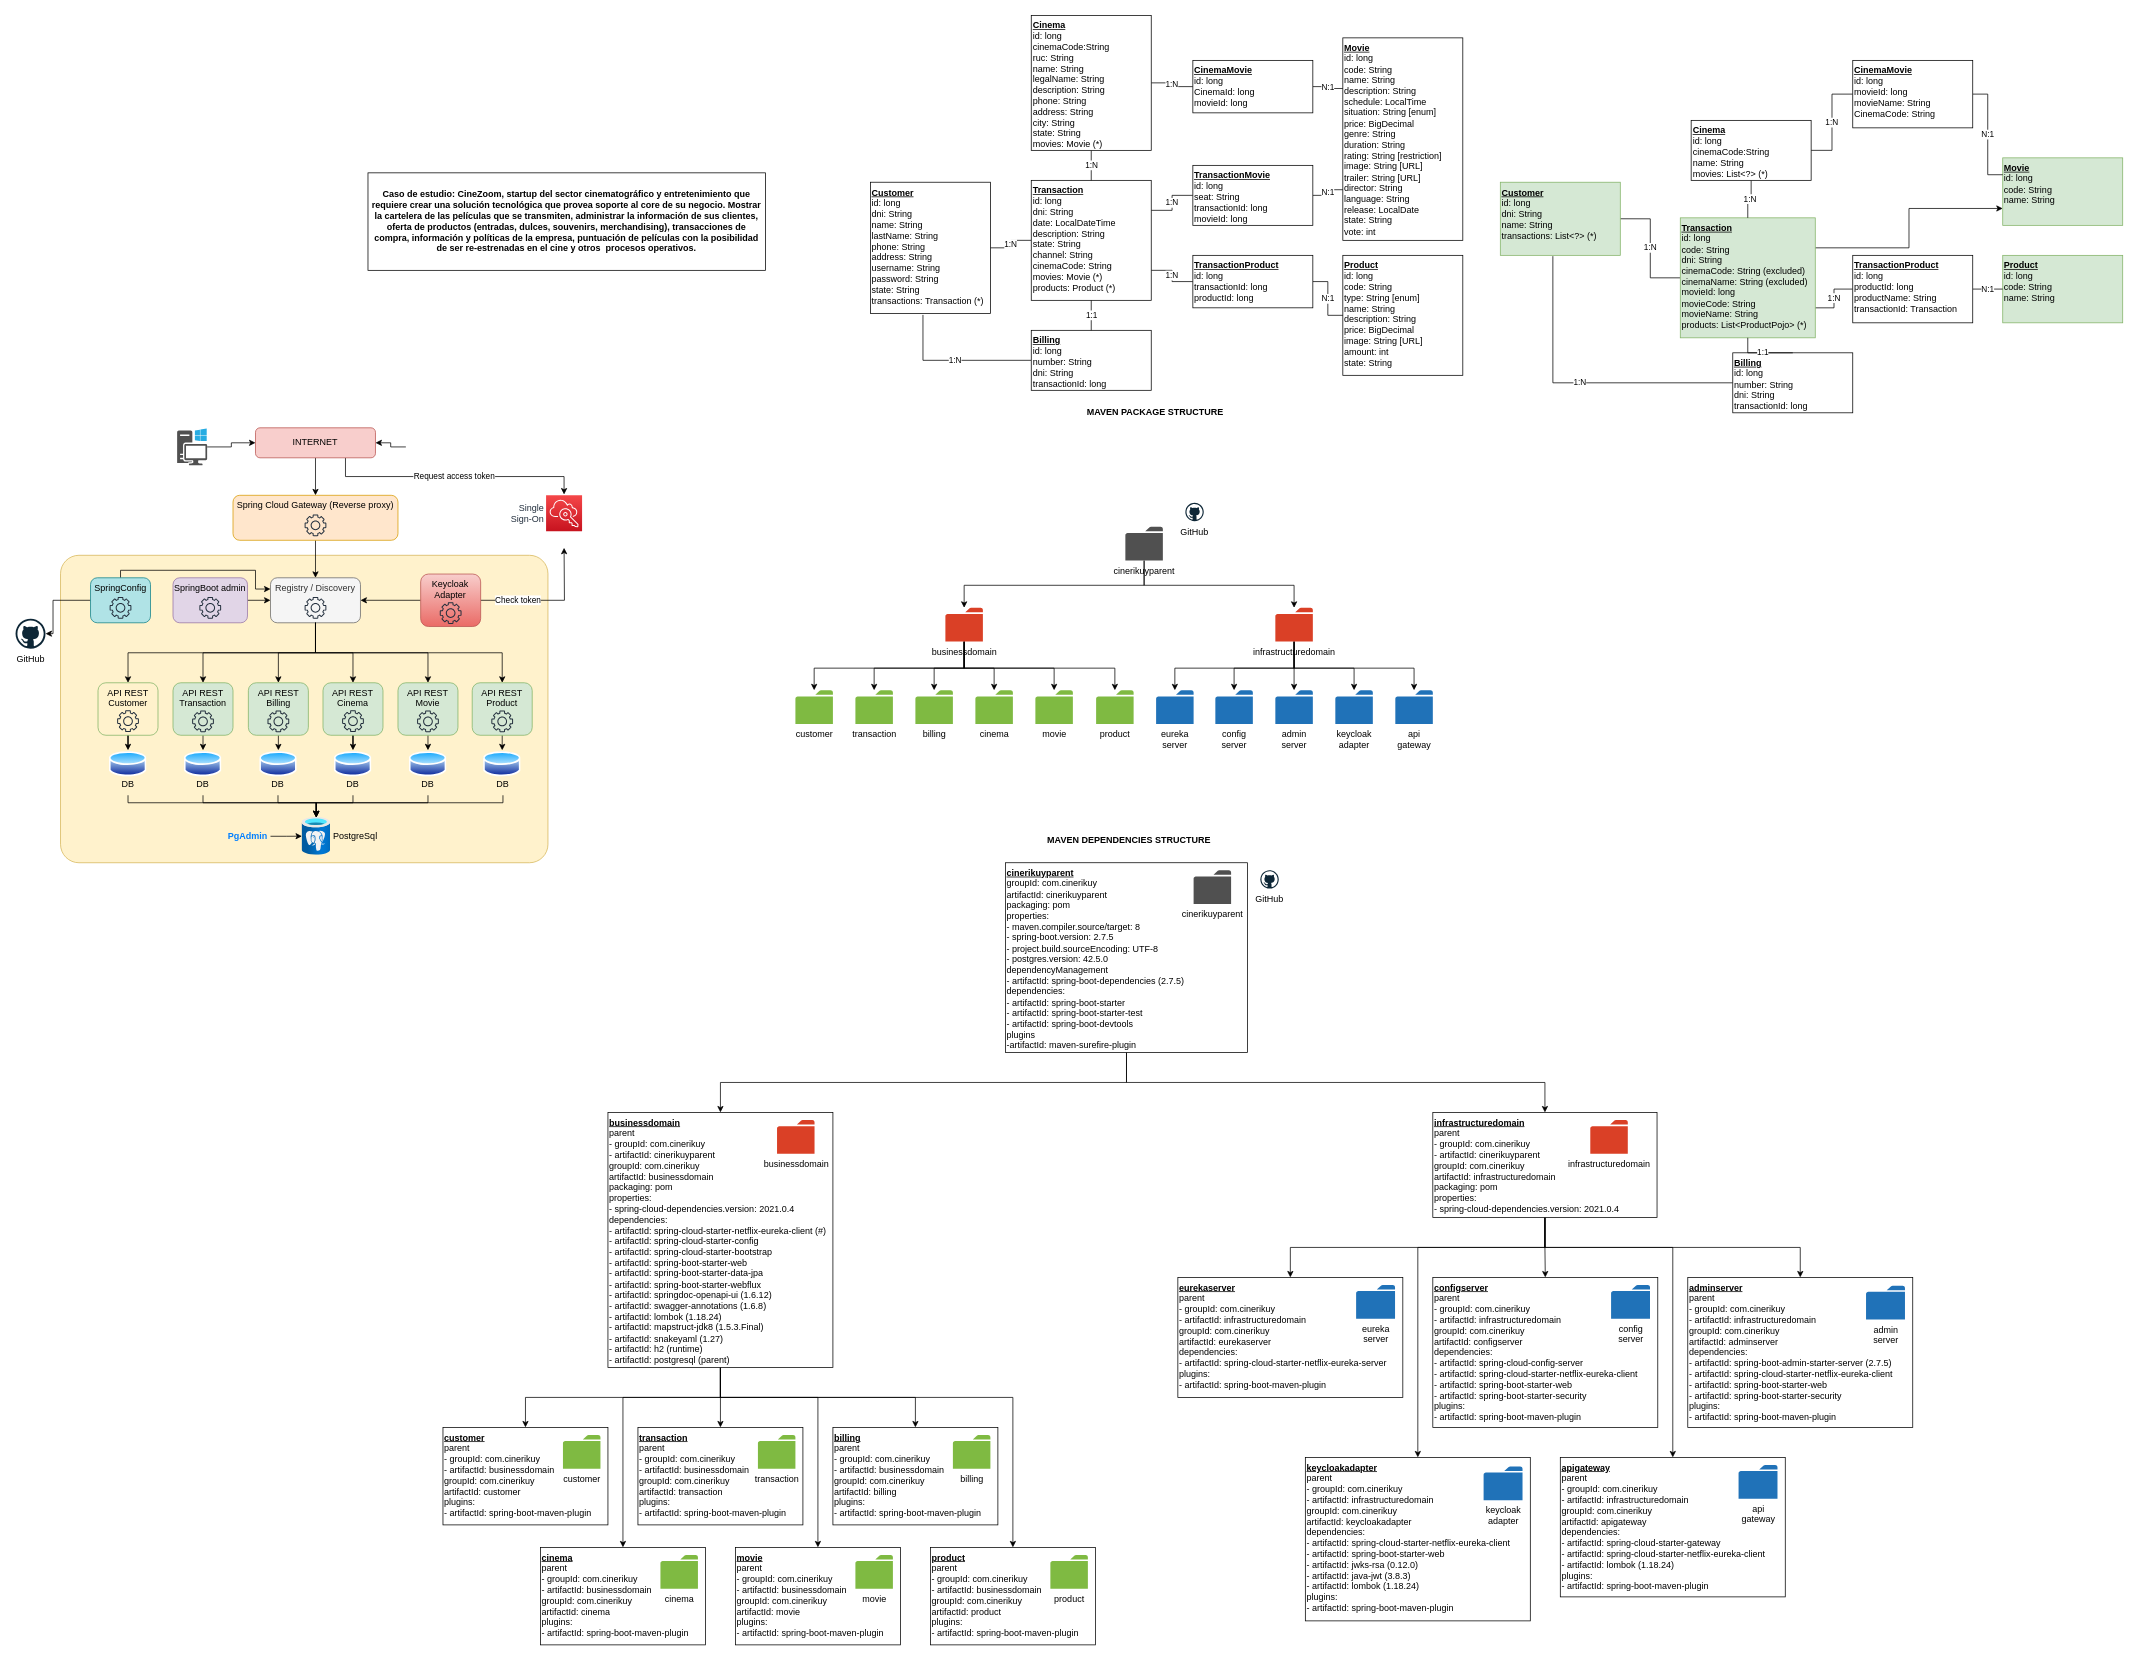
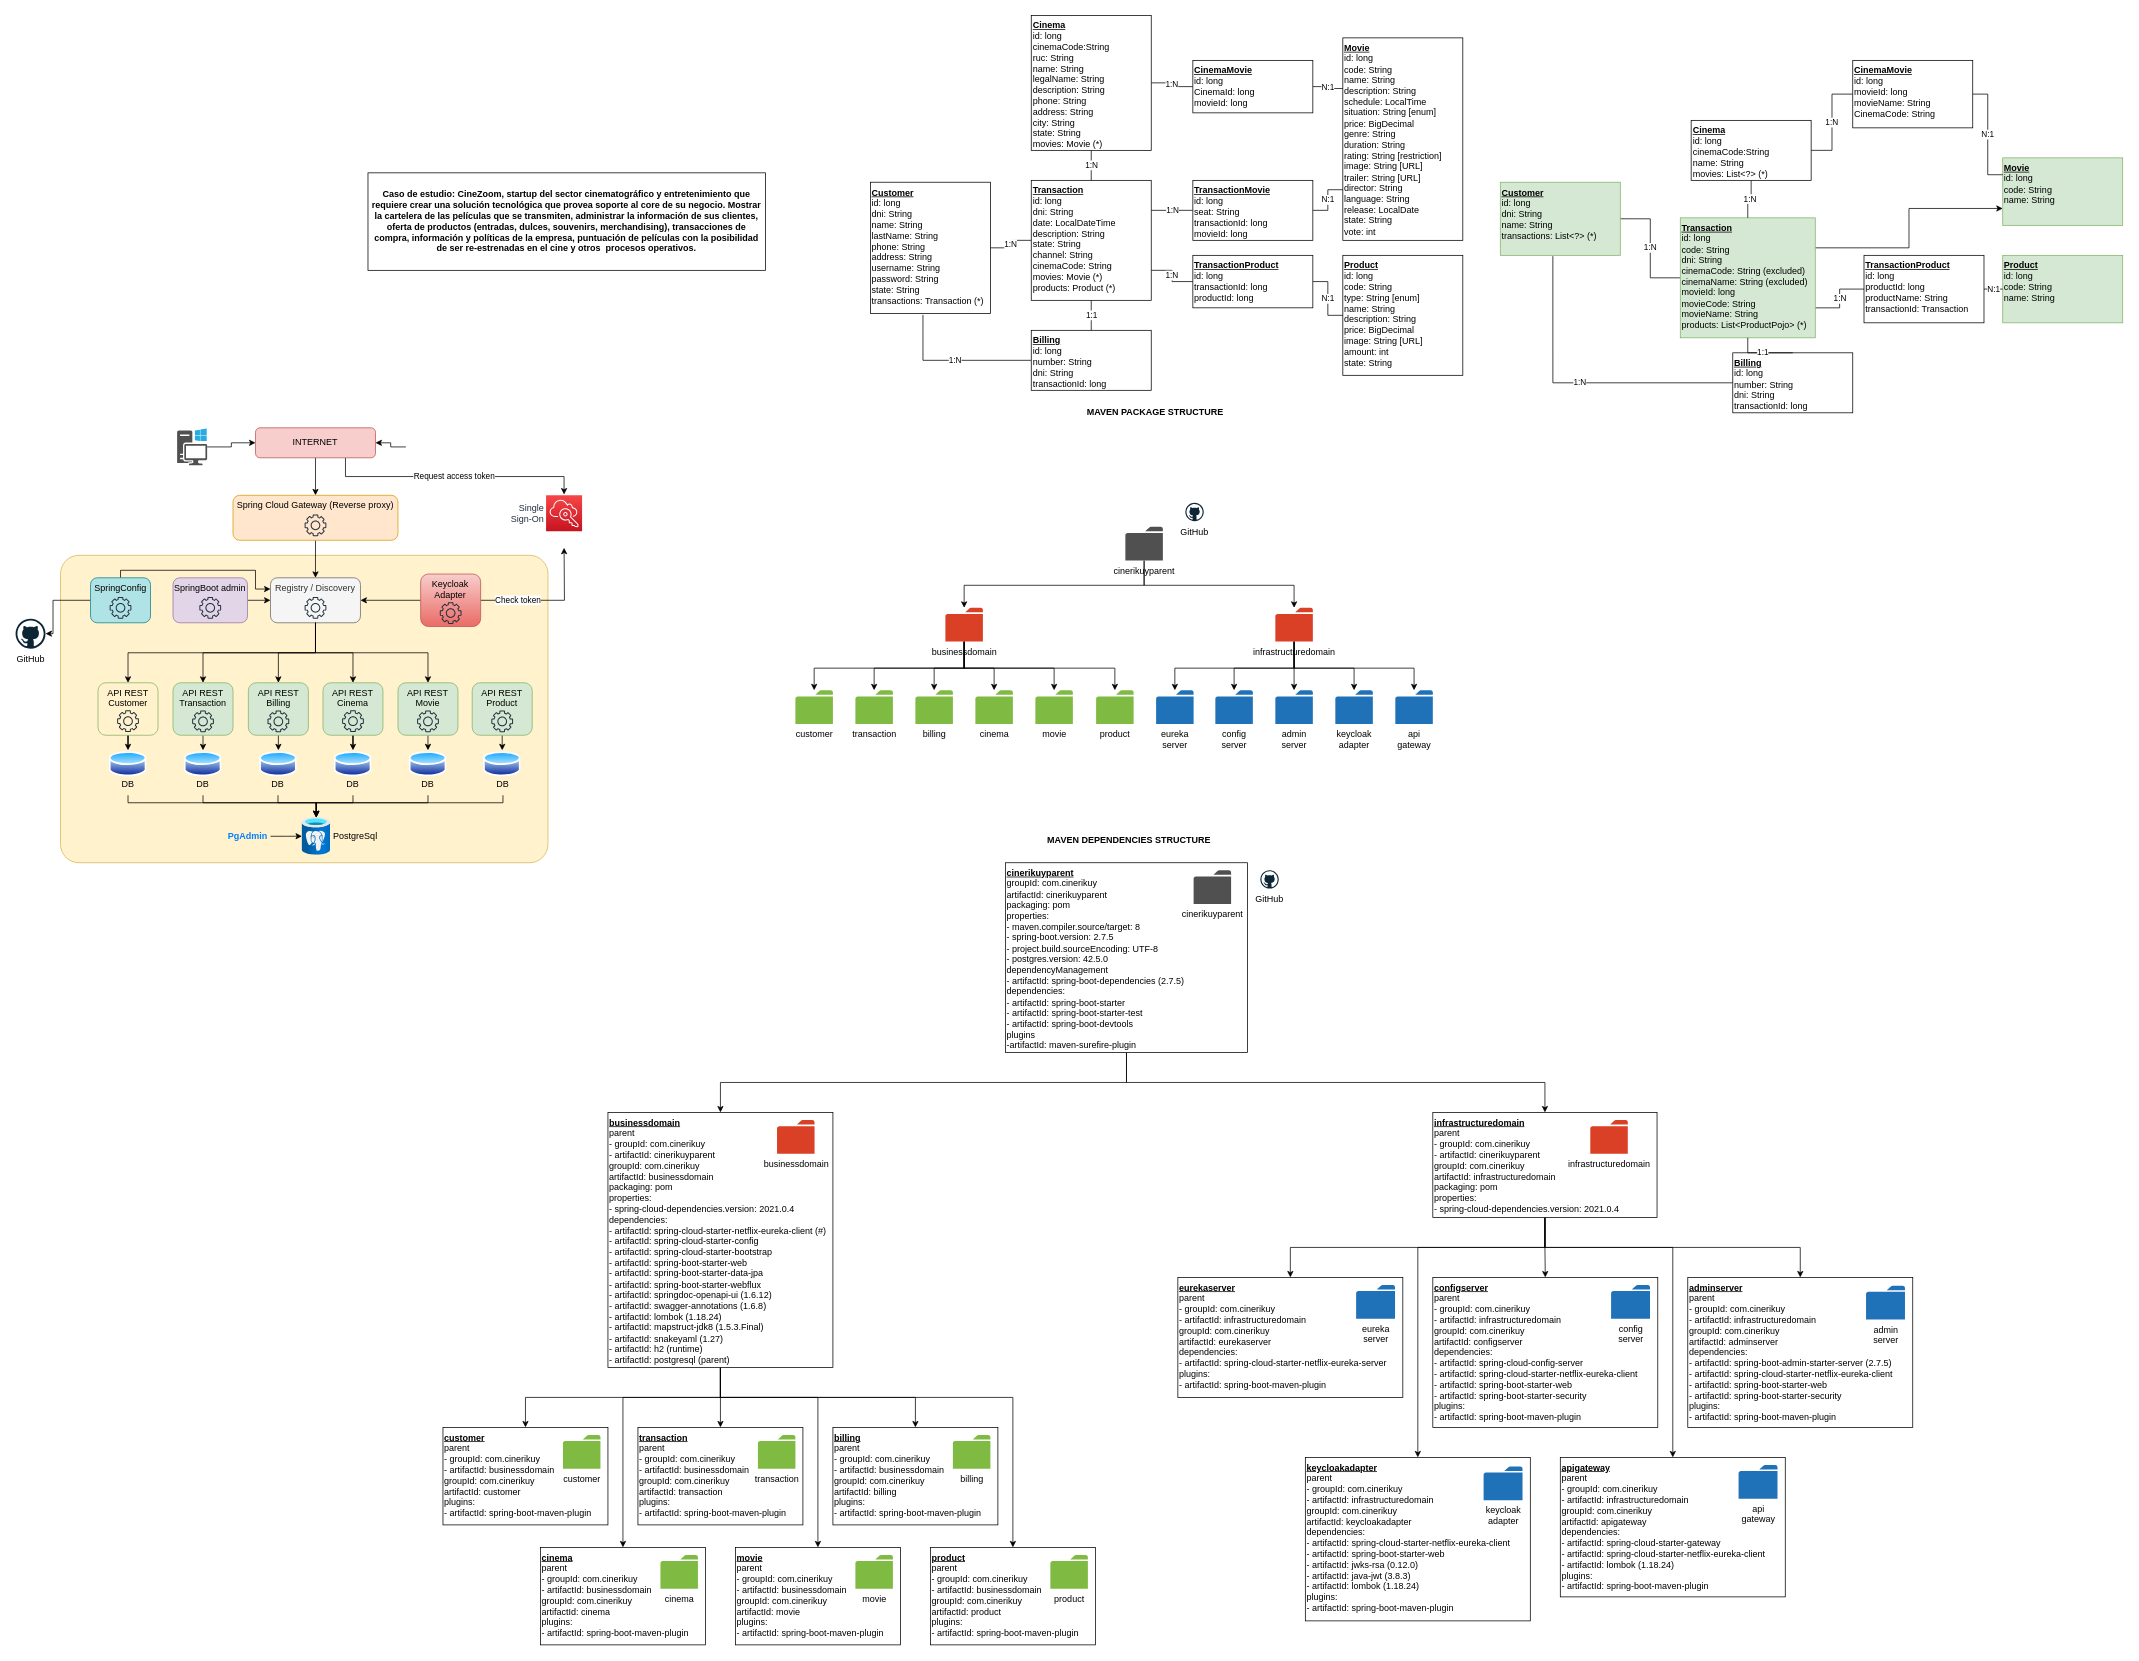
- <mxCell id="17" value="&lt;b&gt;&lt;u&gt;TransactionMovie&lt;br&gt;&lt;/u&gt;&lt;/b&gt;id: long&lt;br&gt;seat: String&lt;br&gt;transactionId: long&lt;br&gt;movieId: long" style="rounded=0;whiteSpace=wrap;html=1;align=left;verticalAlign=top;" vertex="1" parent="1"><mxGeometry x="1590" y="220" width="160" height="80" as="geometry" /></mxCell>
+ <mxCell id="17" value="&lt;b&gt;&lt;u&gt;TransactionMovie&lt;br&gt;&lt;/u&gt;&lt;/b&gt;id: long&lt;br&gt;seat: String&lt;br&gt;transactionId: long&lt;br&gt;movieId: long" style="rounded=0;whiteSpace=wrap;html=1;align=left;verticalAlign=top;" vertex="1" parent="1"><mxGeometry x="1590" y="240" width="160" height="80" as="geometry" /></mxCell>
- <mxCell id="181" value="&lt;b&gt;&lt;u&gt;TransactionProduct&lt;br&gt;&lt;/u&gt;&lt;/b&gt;id: long&lt;br&gt;productId: long&lt;br style=&quot;border-color: var(--border-color);&quot;&gt;productName: String&lt;br&gt;transactionId: Transaction&lt;br&gt;" style="rounded=0;whiteSpace=wrap;html=1;align=left;verticalAlign=top;" vertex="1" parent="1"><mxGeometry x="2470" y="340" width="160" height="90" as="geometry" /></mxCell>
+ <mxCell id="181" value="&lt;b&gt;&lt;u&gt;TransactionProduct&lt;br&gt;&lt;/u&gt;&lt;/b&gt;id: long&lt;br&gt;productId: long&lt;br style=&quot;border-color: var(--border-color);&quot;&gt;productName: String&lt;br&gt;transactionId: Transaction&lt;br&gt;" style="rounded=0;whiteSpace=wrap;html=1;align=left;verticalAlign=top;" vertex="1" parent="1"><mxGeometry x="2485" y="340" width="160" height="90" as="geometry" /></mxCell>
- <mxCell id="91" style="edgeStyle=orthogonalEdgeStyle;rounded=0;orthogonalLoop=1;jettySize=auto;html=1;entryX=0.5;entryY=0;entryDx=0;entryDy=0;" edge="1" parent="1" source="84" target="81"><mxGeometry relative="1" as="geometry"><Array as="points"><mxPoint x="420" y="870" /><mxPoint x="669" y="870" /></Array></mxGeometry></mxCell>
